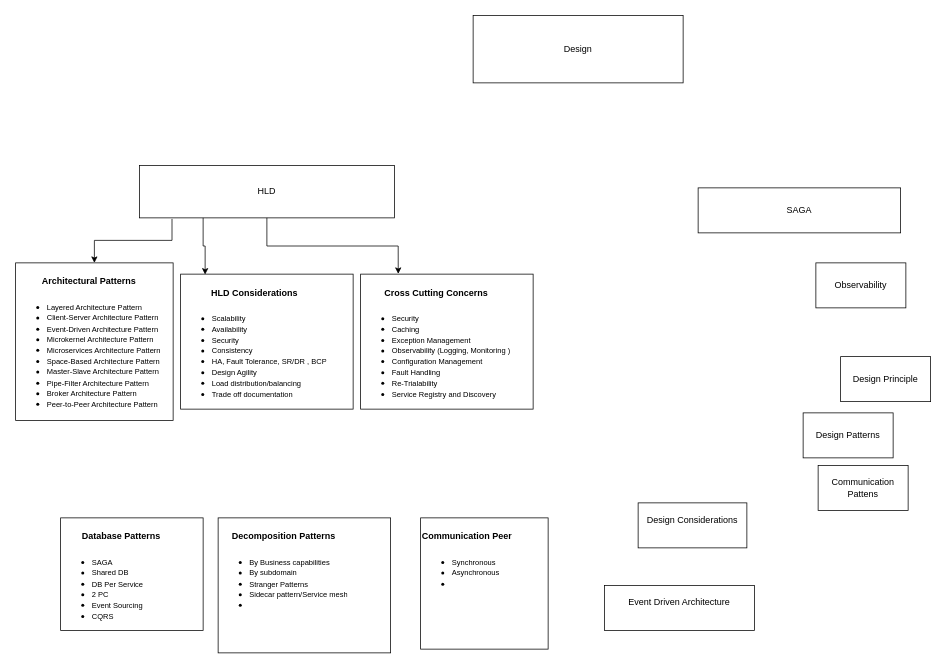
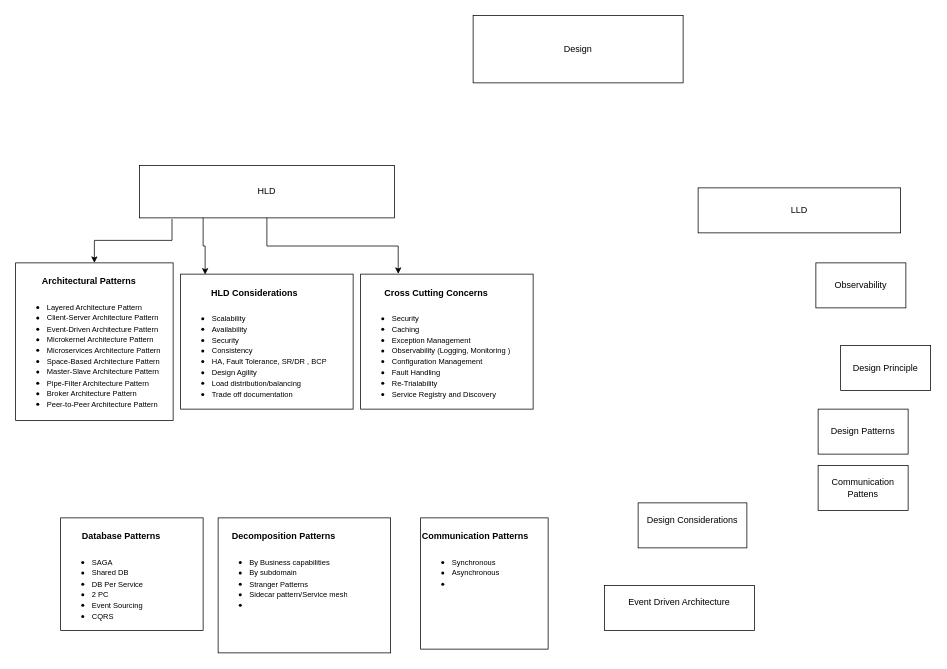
- <mxCell id="6" value="SAGA" style="rounded=0;whiteSpace=wrap;html=1;" parent="1" vertex="1"><mxGeometry x="930" y="250" width="270" height="60" as="geometry" /></mxCell>
+ <mxCell id="6" value="LLD" style="rounded=0;whiteSpace=wrap;html=1;" parent="1" vertex="1"><mxGeometry x="930" y="250" width="270" height="60" as="geometry" /></mxCell>
- <mxCell id="9" value="Design Principle" style="rounded=0;whiteSpace=wrap;html=1;" parent="1" vertex="1"><mxGeometry x="1120" y="475" width="120" height="60" as="geometry" /></mxCell>
+ <mxCell id="9" value="Design Principle" style="rounded=0;whiteSpace=wrap;html=1;" parent="1" vertex="1"><mxGeometry x="1120" y="460" width="120" height="60" as="geometry" /></mxCell>
- <mxCell id="7" value="Design Patterns" style="rounded=0;whiteSpace=wrap;html=1;" parent="1" vertex="1"><mxGeometry x="1070" y="550" width="120" height="60" as="geometry" /></mxCell>
+ <mxCell id="7" value="Design Patterns" style="rounded=0;whiteSpace=wrap;html=1;" parent="1" vertex="1"><mxGeometry x="1090" y="545" width="120" height="60" as="geometry" /></mxCell>
- <mxCell id="16" value="&lt;h1 style=&quot;margin-top: 0px;&quot;&gt;&lt;font style=&quot;font-size: 12px;&quot;&gt;Communication Peer&lt;/font&gt;&lt;/h1&gt;&lt;p style=&quot;line-height: 1.38; margin-top: 0pt; margin-bottom: 0pt;&quot; dir=&quot;ltr&quot;&gt;&lt;/p&gt;&lt;ul&gt;&lt;li style=&quot;&quot;&gt;&lt;span style=&quot;background-color: transparent; font-variant-numeric: normal; font-variant-east-asian: normal; font-variant-alternates: normal; font-variant-position: normal; vertical-align: baseline; white-space-collapse: preserve; font-family: Arial, sans-serif;&quot;&gt;&lt;font style=&quot;font-size: 10px;&quot;&gt;Synchronous&lt;/font&gt;&lt;/span&gt;&lt;/li&gt;&lt;li style=&quot;&quot;&gt;&lt;font style=&quot;font-size: 10px;&quot;&gt;&lt;font face=&quot;Arial, sans-serif&quot;&gt;&lt;span style=&quot;white-space-collapse: preserve;&quot;&gt;A&lt;/span&gt;&lt;/font&gt;synchronous&lt;/font&gt;&lt;/li&gt;&lt;li style=&quot;&quot;&gt;&lt;br&gt;&lt;/li&gt;&lt;/ul&gt;&lt;p&gt;&lt;/p&gt;&lt;div&gt;&lt;span style=&quot;font-family: Arial, sans-serif; background-color: transparent; font-variant-numeric: normal; font-variant-east-asian: normal; font-variant-alternates: normal; font-variant-position: normal; vertical-align: baseline; white-space-collapse: preserve;&quot;&gt;&lt;font style=&quot;font-size: 10px;&quot;&gt;&lt;br&gt;&lt;/font&gt;&lt;/span&gt;&lt;/div&gt;" style="text;html=1;whiteSpace=wrap;overflow=hidden;rounded=0;strokeColor=default;" parent="1" vertex="1"><mxGeometry x="560" y="690" width="170" height="175" as="geometry" /></mxCell>
+ <mxCell id="16" value="&lt;h1 style=&quot;margin-top: 0px;&quot;&gt;&lt;font style=&quot;font-size: 12px;&quot;&gt;Communication Patterns&lt;/font&gt;&lt;/h1&gt;&lt;p style=&quot;line-height: 1.38; margin-top: 0pt; margin-bottom: 0pt;&quot; dir=&quot;ltr&quot;&gt;&lt;/p&gt;&lt;ul&gt;&lt;li style=&quot;&quot;&gt;&lt;span style=&quot;background-color: transparent; font-variant-numeric: normal; font-variant-east-asian: normal; font-variant-alternates: normal; font-variant-position: normal; vertical-align: baseline; white-space-collapse: preserve; font-family: Arial, sans-serif;&quot;&gt;&lt;font style=&quot;font-size: 10px;&quot;&gt;Synchronous&lt;/font&gt;&lt;/span&gt;&lt;/li&gt;&lt;li style=&quot;&quot;&gt;&lt;font style=&quot;font-size: 10px;&quot;&gt;&lt;font face=&quot;Arial, sans-serif&quot;&gt;&lt;span style=&quot;white-space-collapse: preserve;&quot;&gt;A&lt;/span&gt;&lt;/font&gt;synchronous&lt;/font&gt;&lt;/li&gt;&lt;li style=&quot;&quot;&gt;&lt;br&gt;&lt;/li&gt;&lt;/ul&gt;&lt;p&gt;&lt;/p&gt;&lt;div&gt;&lt;span style=&quot;font-family: Arial, sans-serif; background-color: transparent; font-variant-numeric: normal; font-variant-east-asian: normal; font-variant-alternates: normal; font-variant-position: normal; vertical-align: baseline; white-space-collapse: preserve;&quot;&gt;&lt;font style=&quot;font-size: 10px;&quot;&gt;&lt;br&gt;&lt;/font&gt;&lt;/span&gt;&lt;/div&gt;" style="text;html=1;whiteSpace=wrap;overflow=hidden;rounded=0;strokeColor=default;" parent="1" vertex="1"><mxGeometry x="560" y="690" width="170" height="175" as="geometry" /></mxCell>
